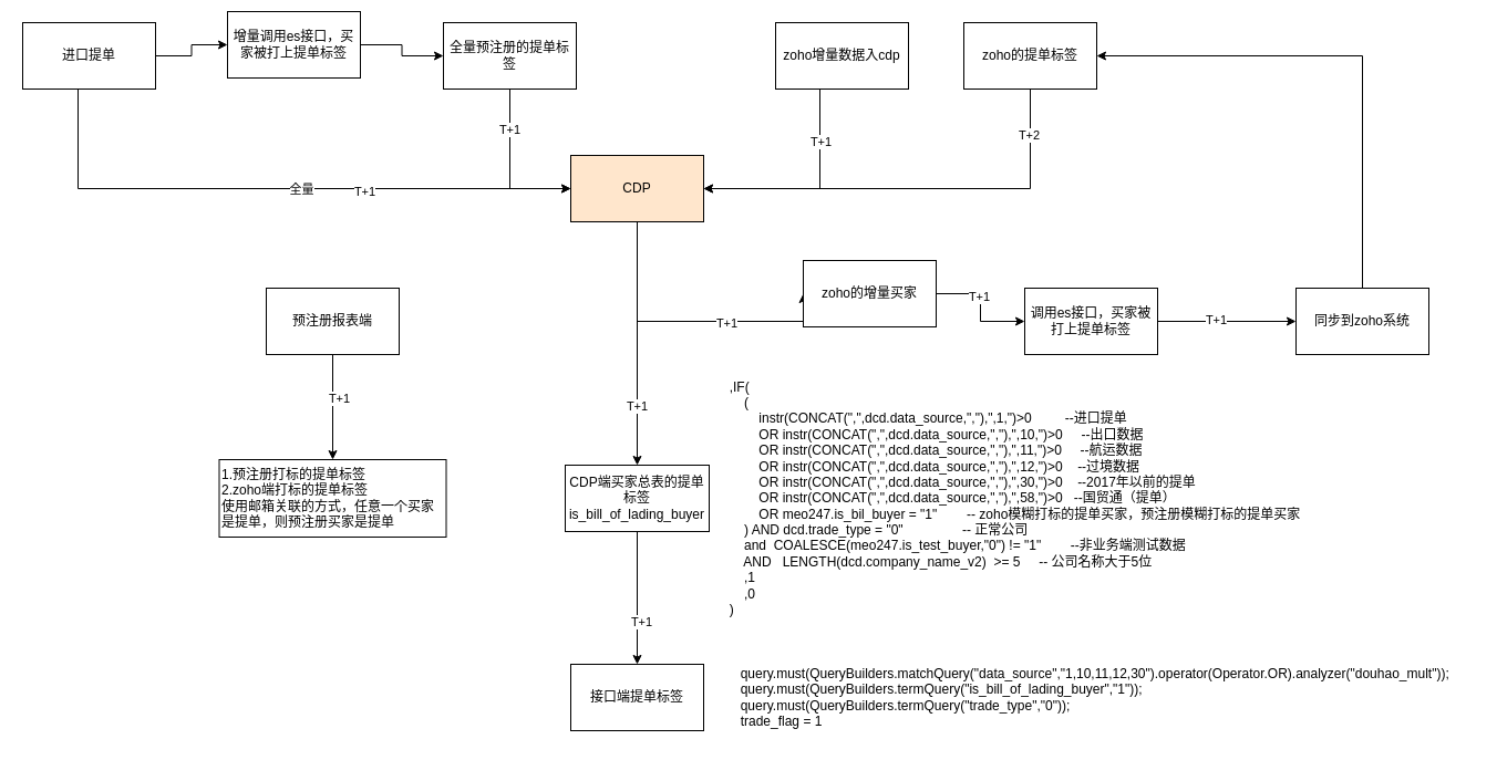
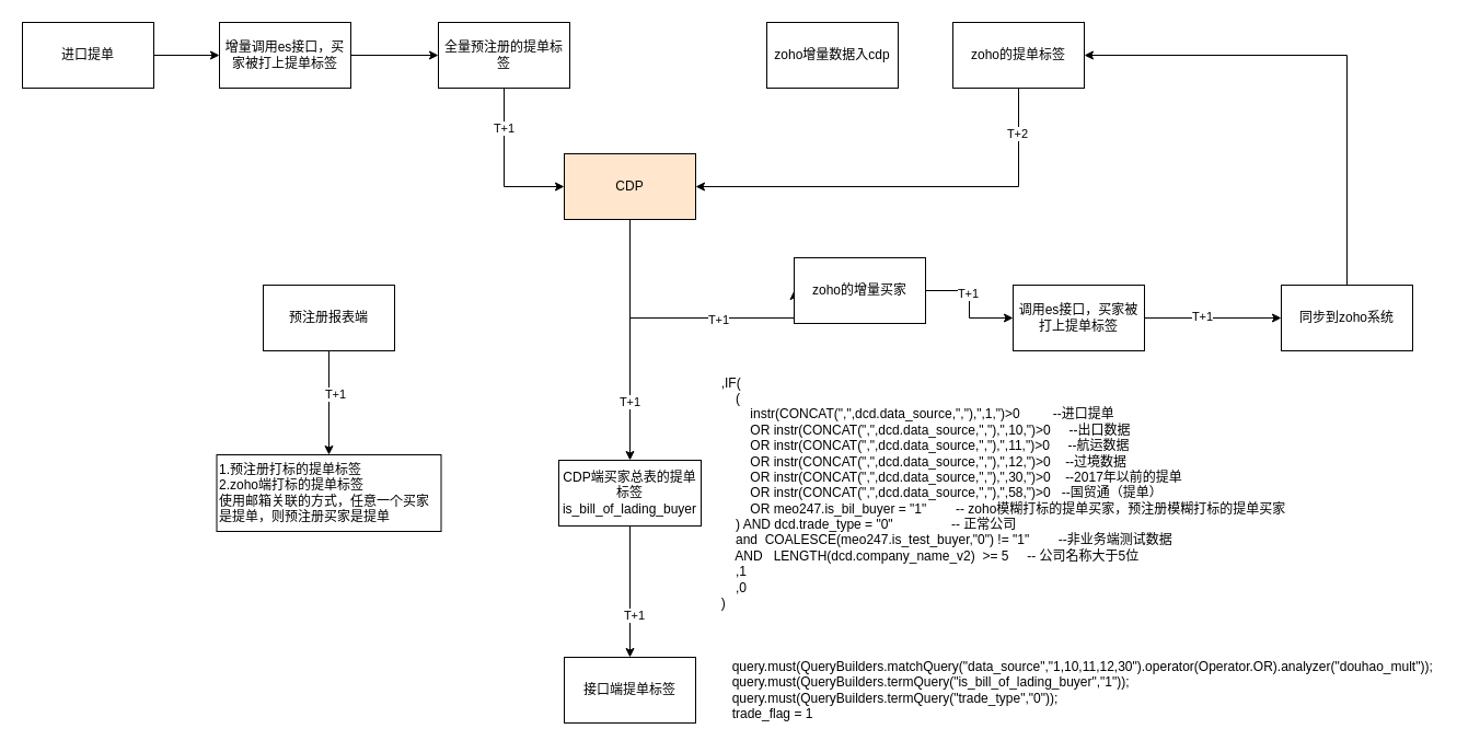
- <mxCell id="22" value="增量调用es接口，买家被打上提单标签" style="whiteSpace=wrap;html=1;rounded=0;" vertex="1" parent="1"><mxGeometry x="205" y="10" width="120" height="60" as="geometry" /></mxCell>
+ <mxCell id="22" value="增量调用es接口，买家被打上提单标签" style="whiteSpace=wrap;html=1;rounded=0;" vertex="1" parent="1"><mxGeometry x="200" width="120" height="60" as="geometry" y="20" /></mxCell>
- <mxCell id="18" style="edgeStyle=orthogonalEdgeStyle;rounded=0;orthogonalLoop=1;jettySize=auto;html=1;entryX=1;entryY=0.5;entryDx=0;entryDy=0;" edge="1" parent="1" source="20" target="6"><mxGeometry relative="1" as="geometry"><Array as="points"><mxPoint x="740" y="170" /></Array></mxGeometry></mxCell>
- <mxCell id="19" value="T+1" style="edgeLabel;html=1;align=center;verticalAlign=middle;resizable=0;points=[];" vertex="1" connectable="0" parent="18"><mxGeometry x="-0.518" relative="1" as="geometry"><mxPoint as="offset" /></mxGeometry></mxCell>
- <mxCell id="14" style="edgeStyle=orthogonalEdgeStyle;rounded=0;orthogonalLoop=1;jettySize=auto;html=1;entryX=0;entryY=0.5;entryDx=0;entryDy=0;" edge="1" parent="1" source="17" target="6"><mxGeometry relative="1" as="geometry"><Array as="points"><mxPoint x="70" y="170" /></Array></mxGeometry></mxCell>
- <mxCell id="15" value="T+1" style="edgeLabel;html=1;align=center;verticalAlign=middle;resizable=0;points=[];" vertex="1" connectable="0" parent="14"><mxGeometry x="0.301" y="-2" relative="1" as="geometry"><mxPoint as="offset" /></mxGeometry></mxCell>
- <mxCell id="16" value="全量" style="edgeLabel;html=1;align=center;verticalAlign=middle;resizable=0;points=[];" vertex="1" connectable="0" parent="14"><mxGeometry x="0.088" relative="1" as="geometry"><mxPoint as="offset" /></mxGeometry></mxCell>
